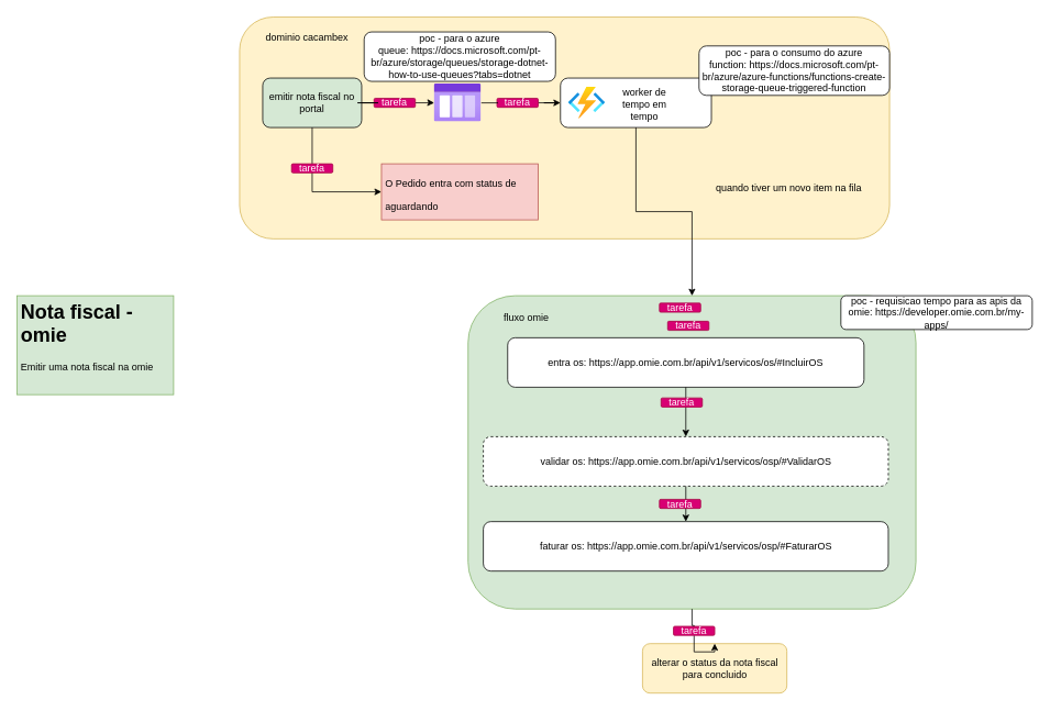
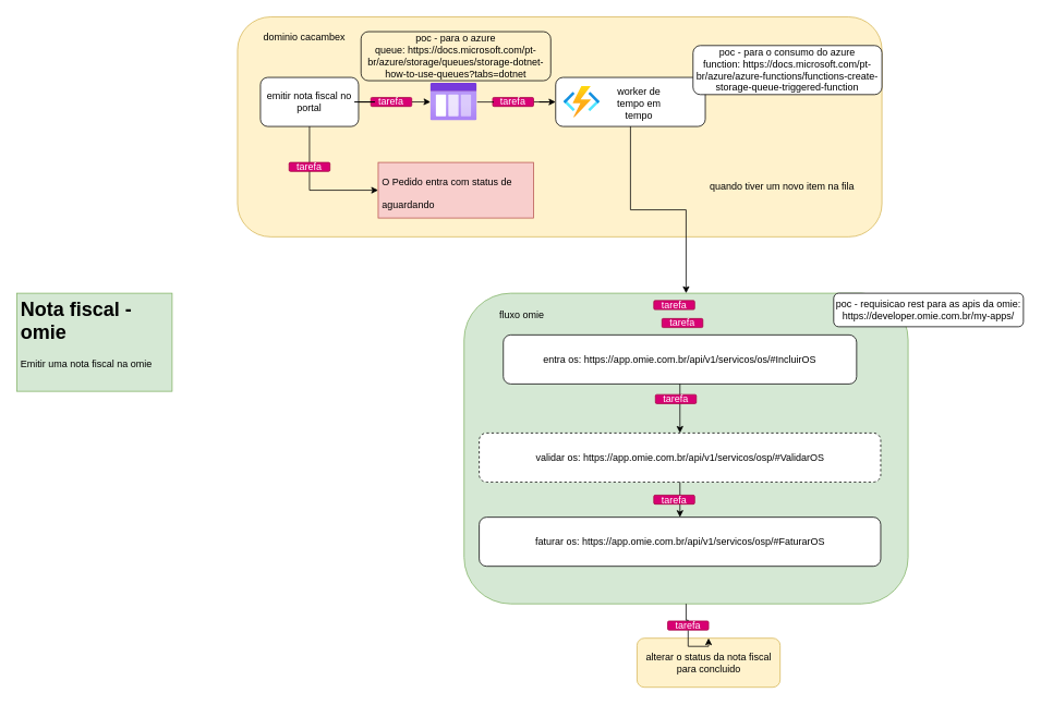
- <mxCell id="31" value="poc - para o azure queue:&amp;nbsp;https://docs.microsoft.com/pt-br/azure/storage/queues/storage-dotnet-how-to-use-queues?tabs=dotnet" style="rounded=1;whiteSpace=wrap;html=1;" vertex="1" parent="1"><mxGeometry x="441" y="38" width="232" height="60" as="geometry" /></mxCell>
+ <mxCell id="31" value="poc - para o azure queue:&amp;nbsp;https://docs.microsoft.com/pt-br/azure/storage/queues/storage-dotnet-how-to-use-queues?tabs=dotnet" style="rounded=1;whiteSpace=wrap;html=1;fillColor=#fff2cc;" vertex="1" parent="1"><mxGeometry x="441" y="38" width="232" height="60" as="geometry" /></mxCell>
- <mxCell id="7" value="emitir nota fiscal no portal" style="rounded=1;whiteSpace=wrap;html=1;fillColor=#d5e8d4;" vertex="1" parent="1"><mxGeometry x="318" y="94" width="120" height="60" as="geometry" /></mxCell>
+ <mxCell id="7" value="emitir nota fiscal no portal" style="rounded=1;whiteSpace=wrap;html=1;" vertex="1" parent="1"><mxGeometry x="318" y="94" width="120" height="60" as="geometry" /></mxCell>
- <mxCell id="23" value="poc - requisicao tempo para as apis da omie: https://developer.omie.com.br/my-apps/" style="rounded=1;whiteSpace=wrap;html=1;" vertex="1" parent="15"><mxGeometry x="452" width="232" height="41" as="geometry" /></mxCell>
+ <mxCell id="23" value="poc - requisicao rest para as apis da omie: https://developer.omie.com.br/my-apps/" style="rounded=1;whiteSpace=wrap;html=1;" vertex="1" parent="15"><mxGeometry x="452" width="232" height="41" as="geometry" /></mxCell>
